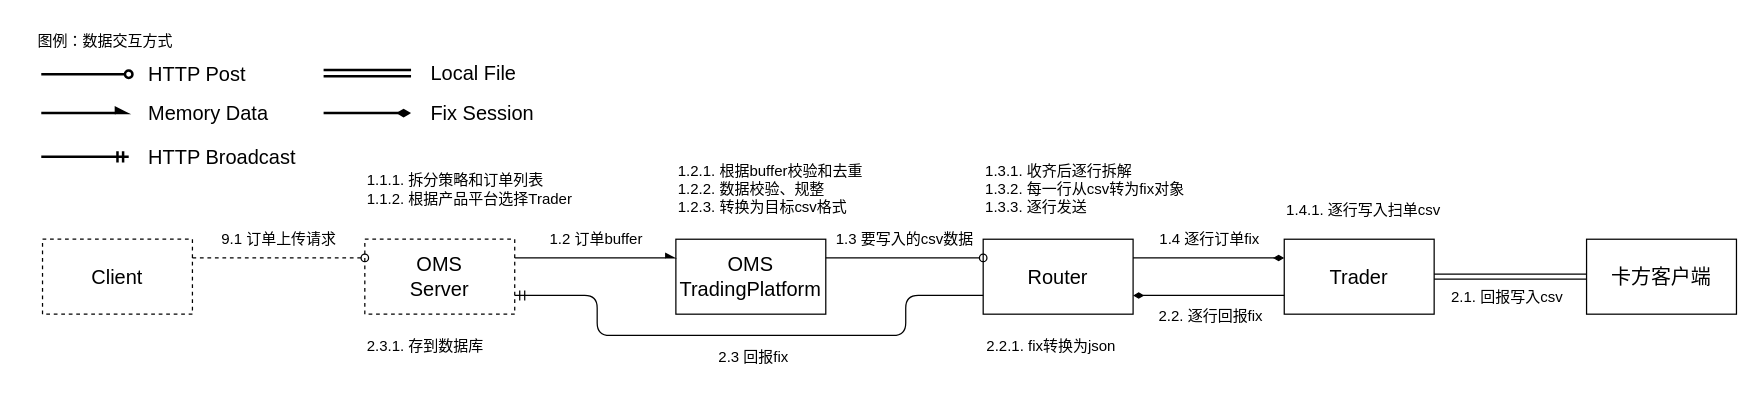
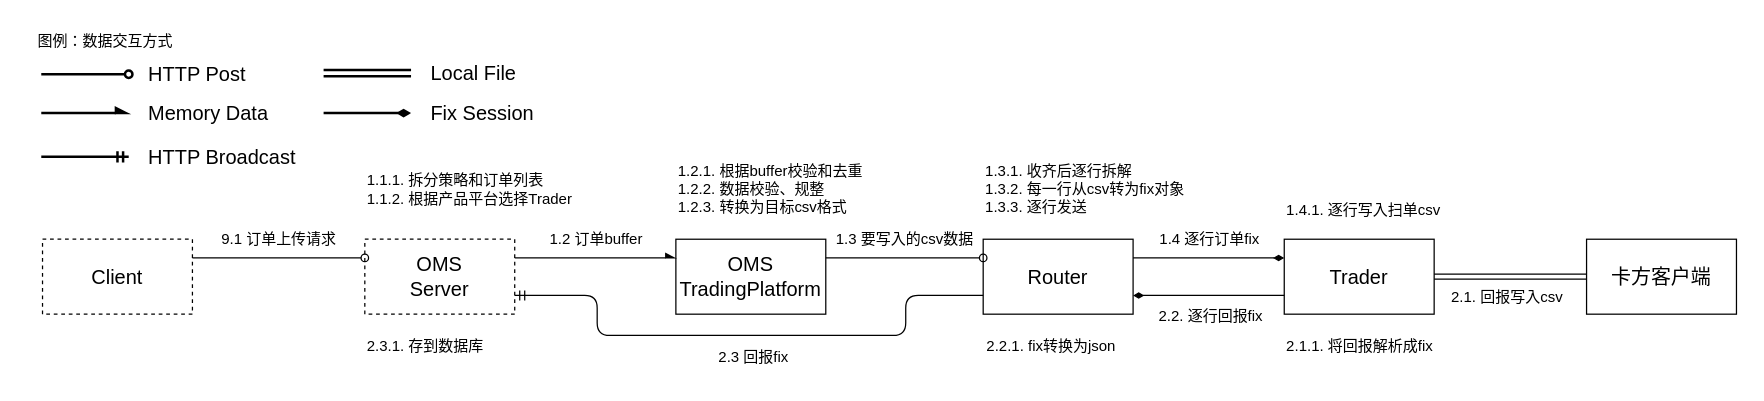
- <mxCell id="2" style="edgeStyle=none;html=1;exitX=1;exitY=0.25;exitDx=0;exitDy=0;entryX=0;entryY=0.25;entryDx=0;entryDy=0;strokeColor=#000000;strokeWidth=1;fontSize=16;fontColor=#000000;endArrow=oval;endFill=0;dashed=1;" parent="1" source="3" target="5" edge="1"><mxGeometry relative="1" as="geometry" /></mxCell>
+ <mxCell id="2" style="edgeStyle=none;html=1;exitX=1;exitY=0.25;exitDx=0;exitDy=0;entryX=0;entryY=0.25;entryDx=0;entryDy=0;strokeColor=#000000;strokeWidth=1;fontSize=16;fontColor=#000000;endArrow=oval;endFill=0;" parent="1" source="3" target="5" edge="1"><mxGeometry relative="1" as="geometry" /></mxCell>
+ <mxCell id="37" value="2.1.1. 将回报解析成fix" style="text;html=1;align=left;verticalAlign=middle;resizable=0;points=[];autosize=1;strokeColor=none;fillColor=none;fontSize=12;fontColor=#000000;" parent="1" vertex="1"><mxGeometry x="1027" y="264" width="135" height="26" as="geometry" /></mxCell>
